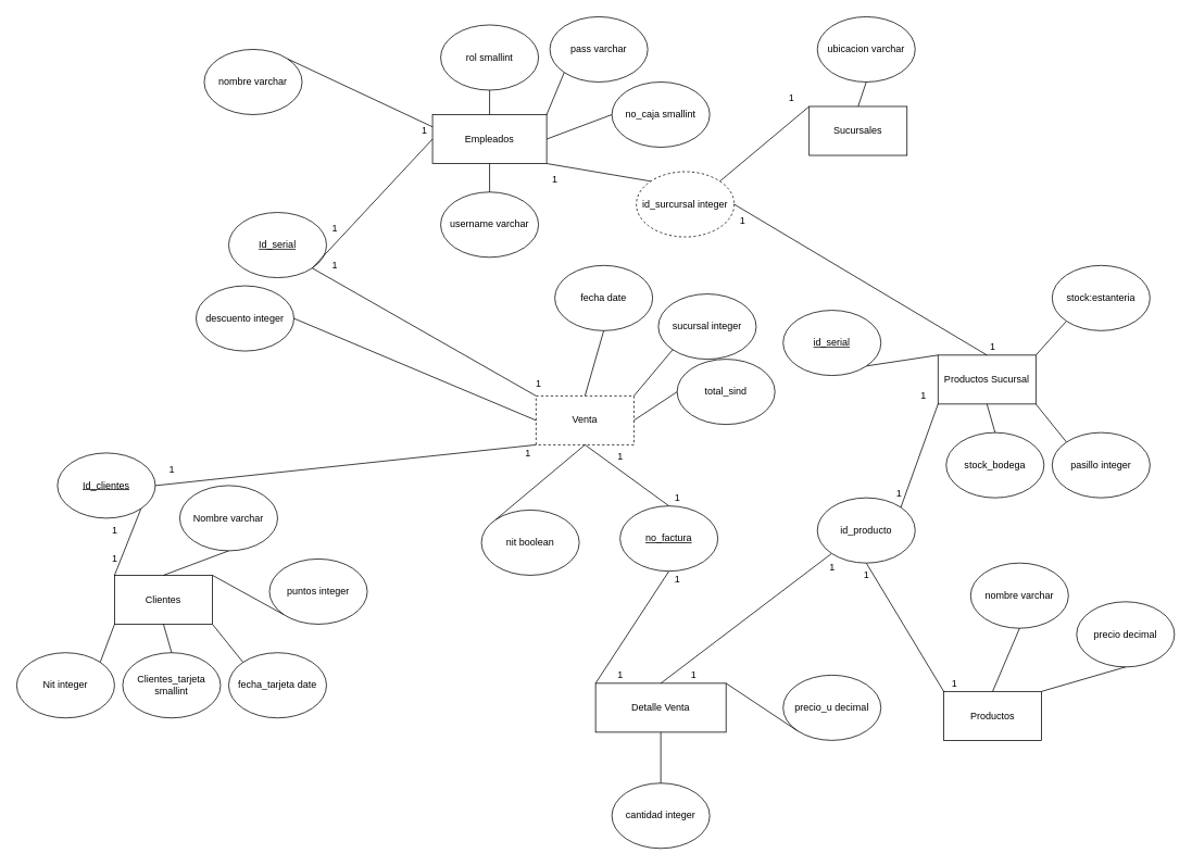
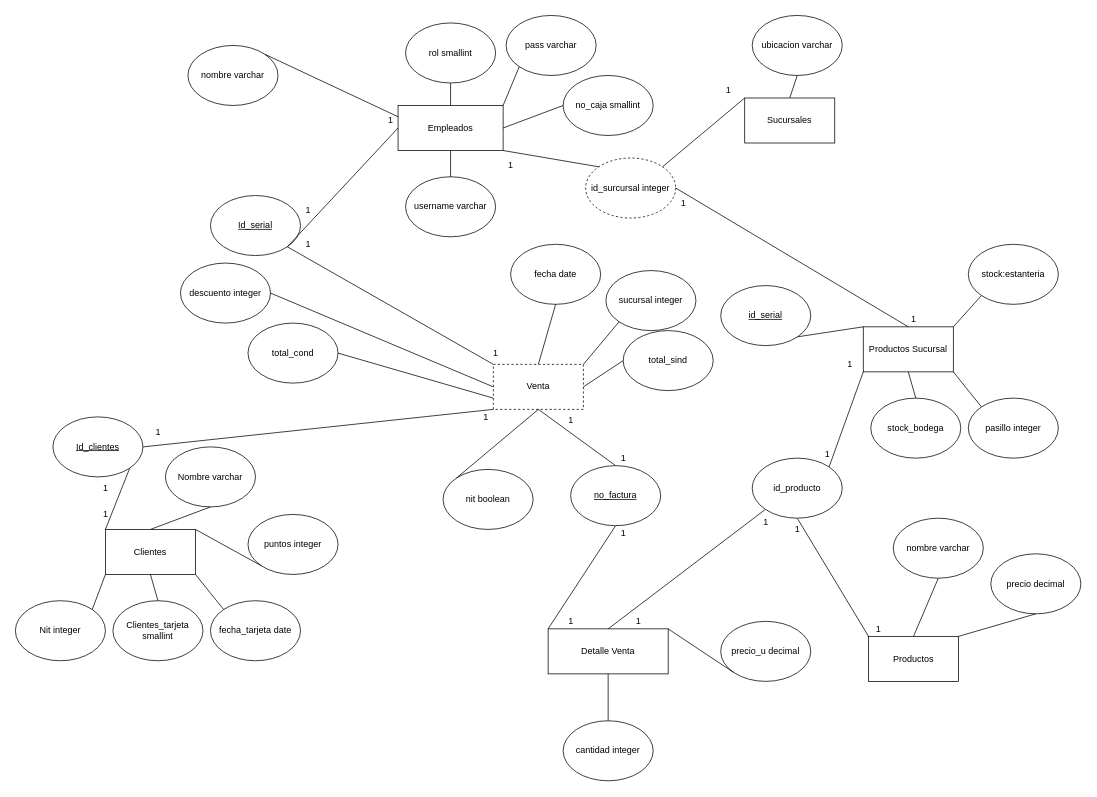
+ <mxCell id="72" value="total_cond" style="ellipse;whiteSpace=wrap;html=1;" parent="1" vertex="1"><mxGeometry x="330" y="430" width="120" height="80" as="geometry" /></mxCell>
+ <mxCell id="73" value="" style="endArrow=none;html=1;rounded=0;exitX=0;exitY=0.75;exitDx=0;exitDy=0;entryX=1;entryY=0.5;entryDx=0;entryDy=0;" parent="1" source="59" target="72" edge="1"><mxGeometry width="50" height="50" relative="1" as="geometry"><mxPoint x="630" y="565" as="sourcePoint" /><mxPoint x="600" y="565" as="targetPoint" /></mxGeometry></mxCell>
